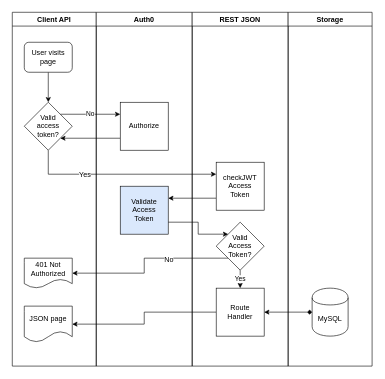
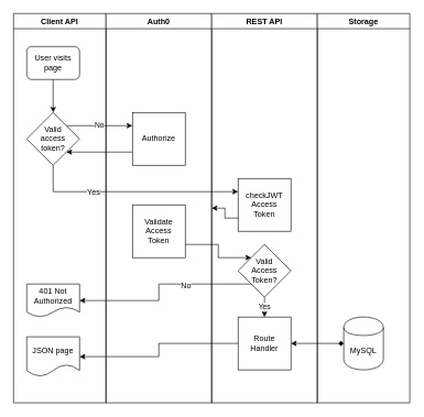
- <mxCell id="26" value="REST JSON" style="swimlane;" vertex="1" parent="1"><mxGeometry x="320" y="20" width="160" height="590" as="geometry" /></mxCell>
+ <mxCell id="26" value="REST API" style="swimlane;" vertex="1" parent="1"><mxGeometry x="320" y="20" width="160" height="590" as="geometry" /></mxCell>
- <mxCell id="10" style="edgeStyle=orthogonalEdgeStyle;rounded=0;orthogonalLoop=1;jettySize=auto;html=1;exitX=0;exitY=0.75;exitDx=0;exitDy=0;entryX=1;entryY=0.25;entryDx=0;entryDy=0;" edge="1" parent="1" source="11" target="13"><mxGeometry relative="1" as="geometry" /></mxCell>
+ <mxCell id="10" style="edgeStyle=orthogonalEdgeStyle;rounded=0;orthogonalLoop=1;jettySize=auto;html=1;exitX=0;exitY=0.75;exitDx=0;exitDy=0;" edge="1" parent="1" source="11" target="25"><mxGeometry relative="1" as="geometry" /></mxCell>
- <mxCell id="13" value="Validate&lt;br&gt;Access&lt;br&gt;Token&lt;br&gt;" style="whiteSpace=wrap;html=1;aspect=fixed;fillColor=#dae8fc;" vertex="1" parent="1"><mxGeometry x="200" y="310" width="80" height="80" as="geometry" /></mxCell>
+ <mxCell id="13" value="Validate&lt;br&gt;Access&lt;br&gt;Token&lt;br&gt;" style="whiteSpace=wrap;html=1;aspect=fixed;" vertex="1" parent="1"><mxGeometry x="200" y="310" width="80" height="80" as="geometry" /></mxCell>
